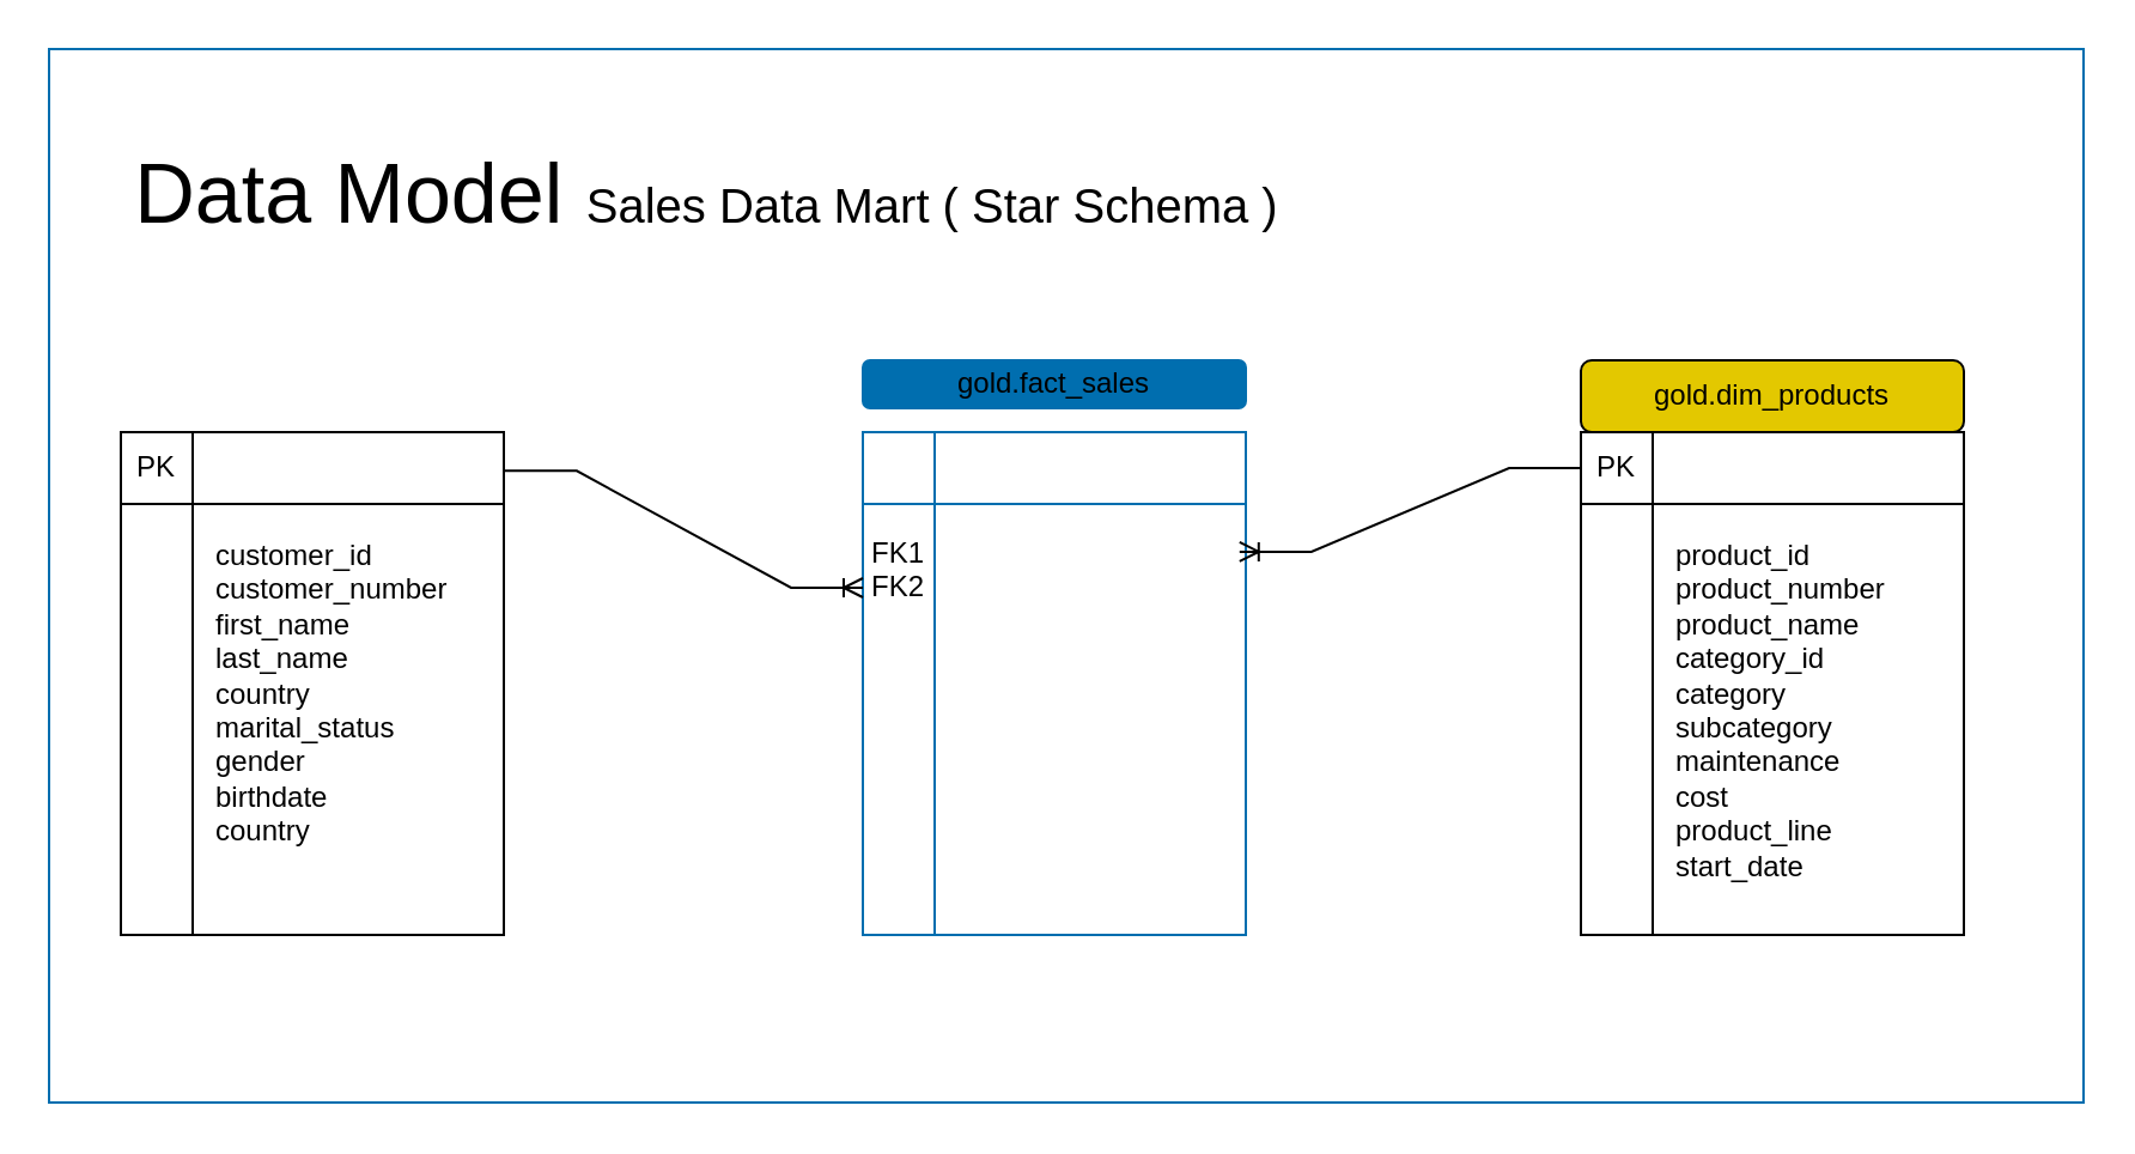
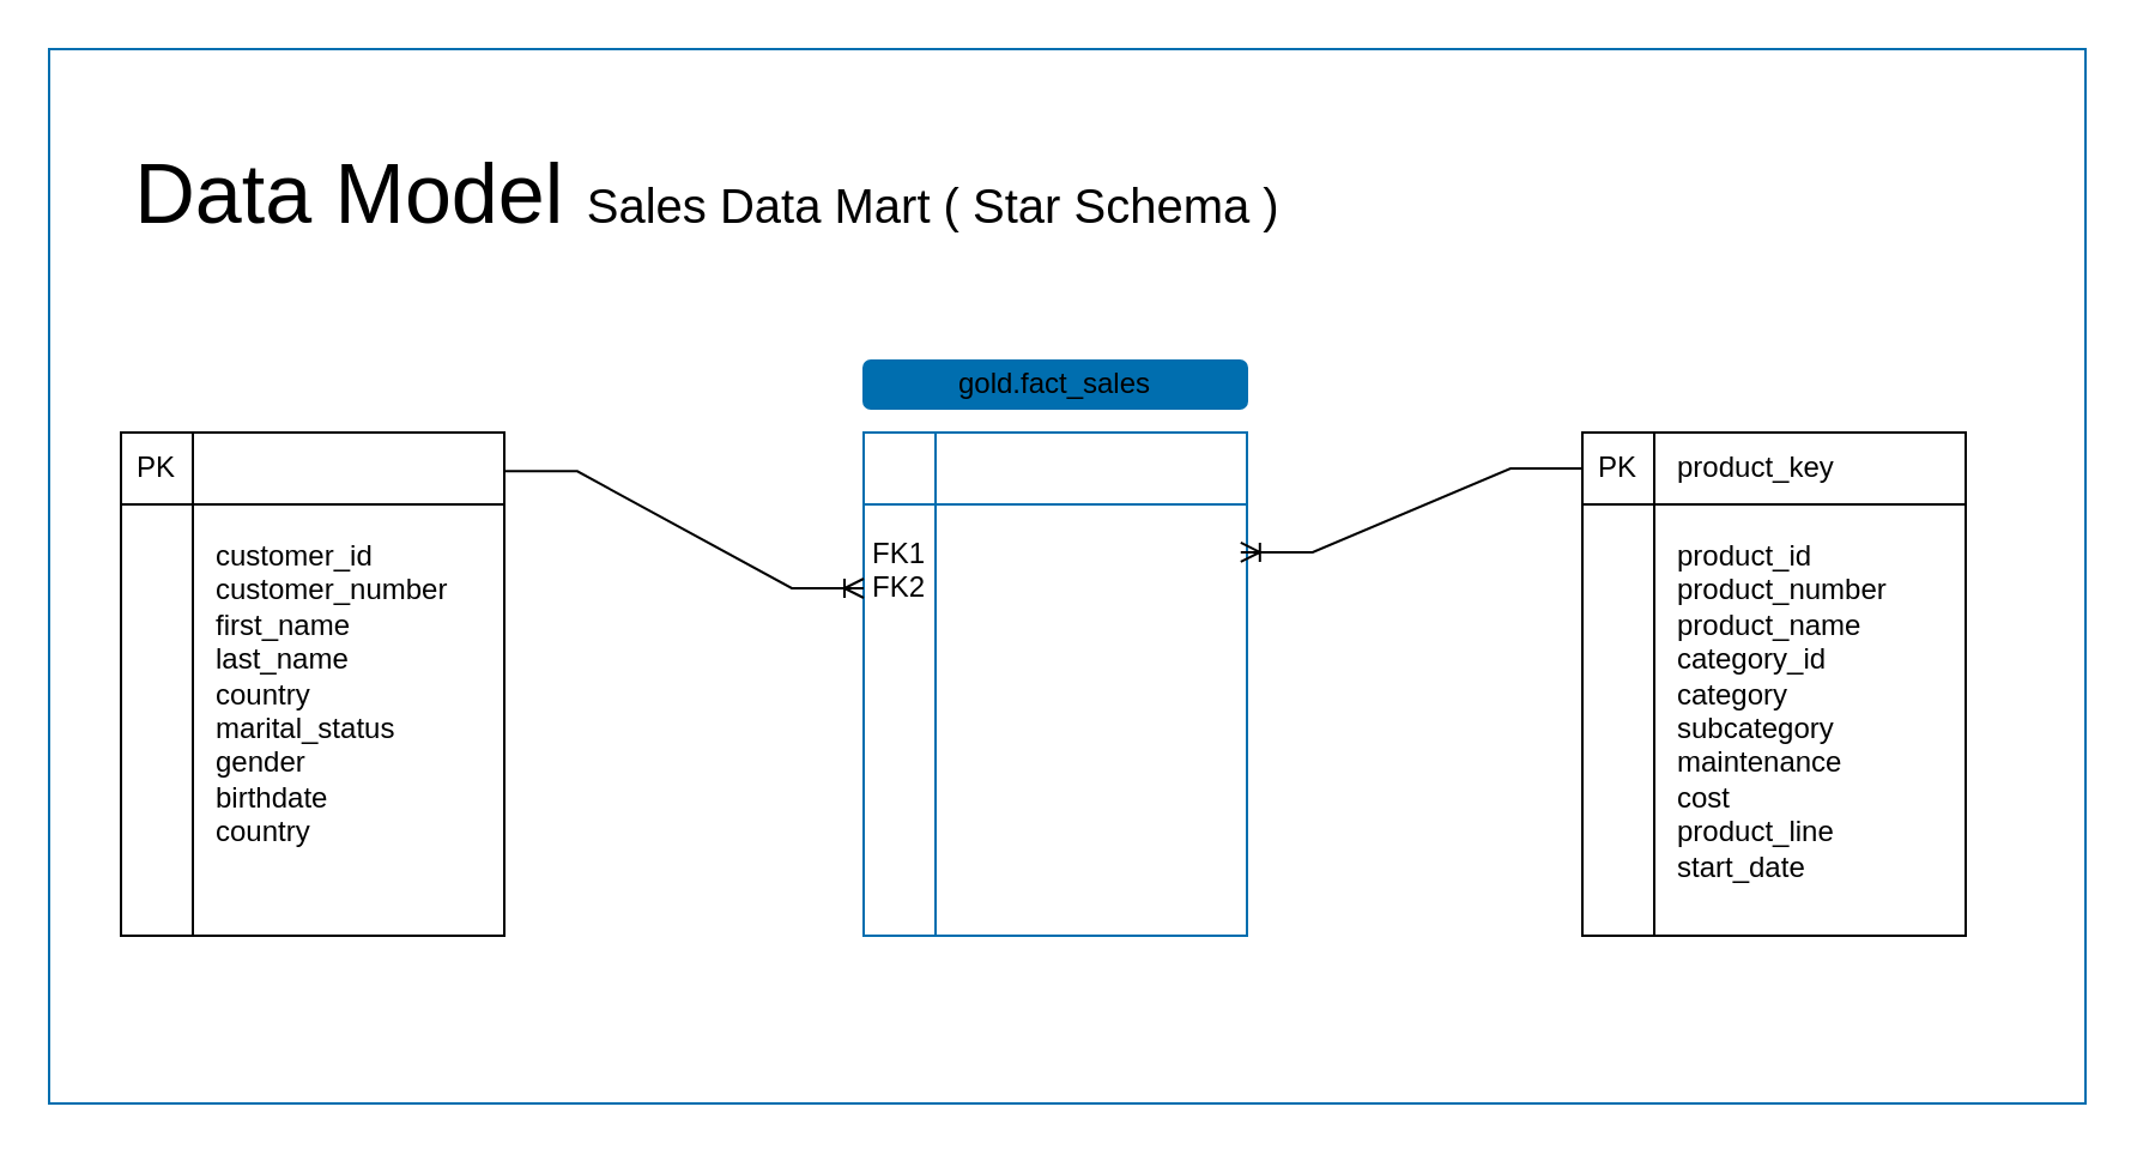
- <mxCell id="11" value="&lt;font style=&quot;color: rgb(0, 0, 0);&quot;&gt;gold.dim_products&lt;/font&gt;" style="rounded=1;whiteSpace=wrap;html=1;fillColor=light-dark(#E3C800,#EEDD5D);" vertex="1" parent="1"><mxGeometry x="660" y="150" width="160" height="30" as="geometry" /></mxCell>
+ <mxCell id="13" value="product_key" style="text;html=1;align=left;verticalAlign=middle;whiteSpace=wrap;rounded=0;spacing=10;" vertex="1" parent="1"><mxGeometry x="690" y="180" width="110" height="30" as="geometry" /></mxCell>
